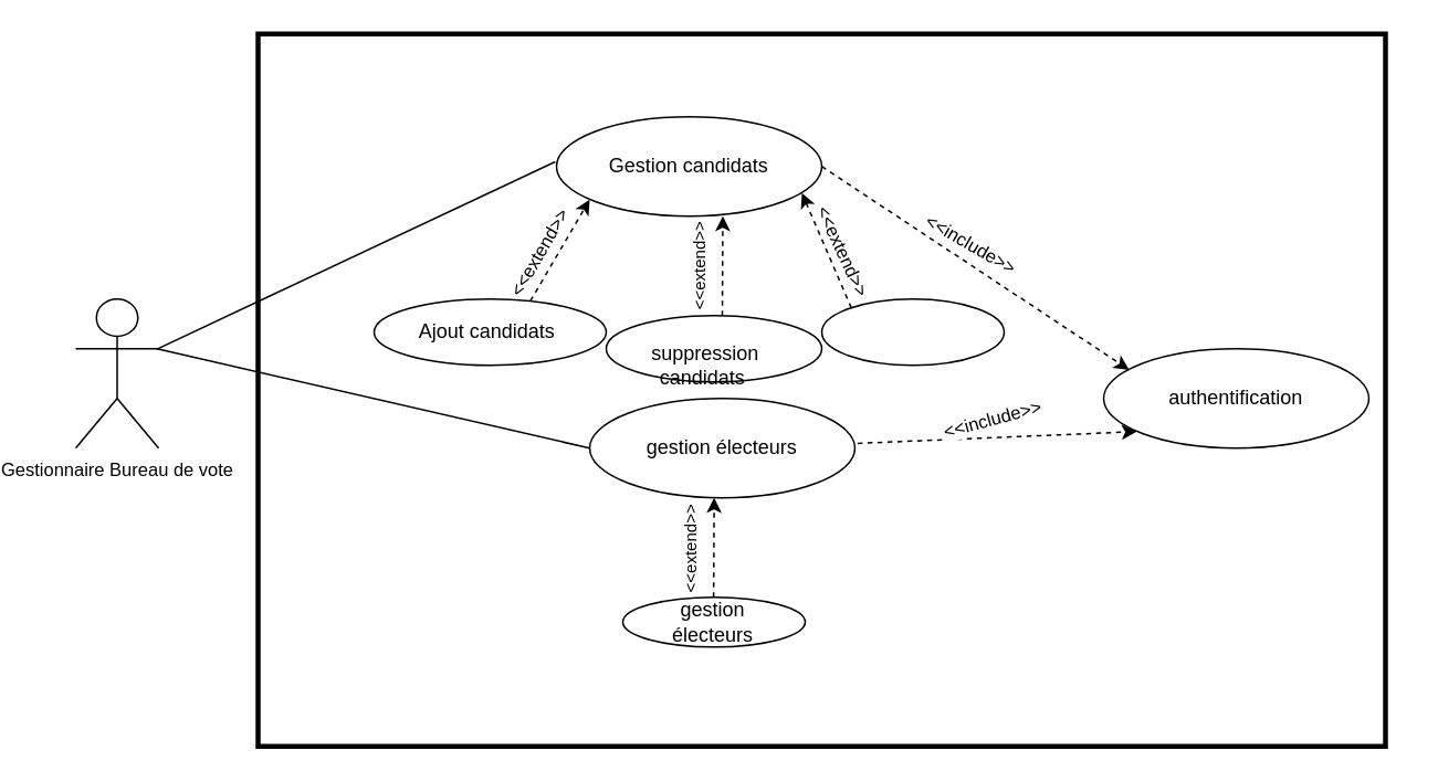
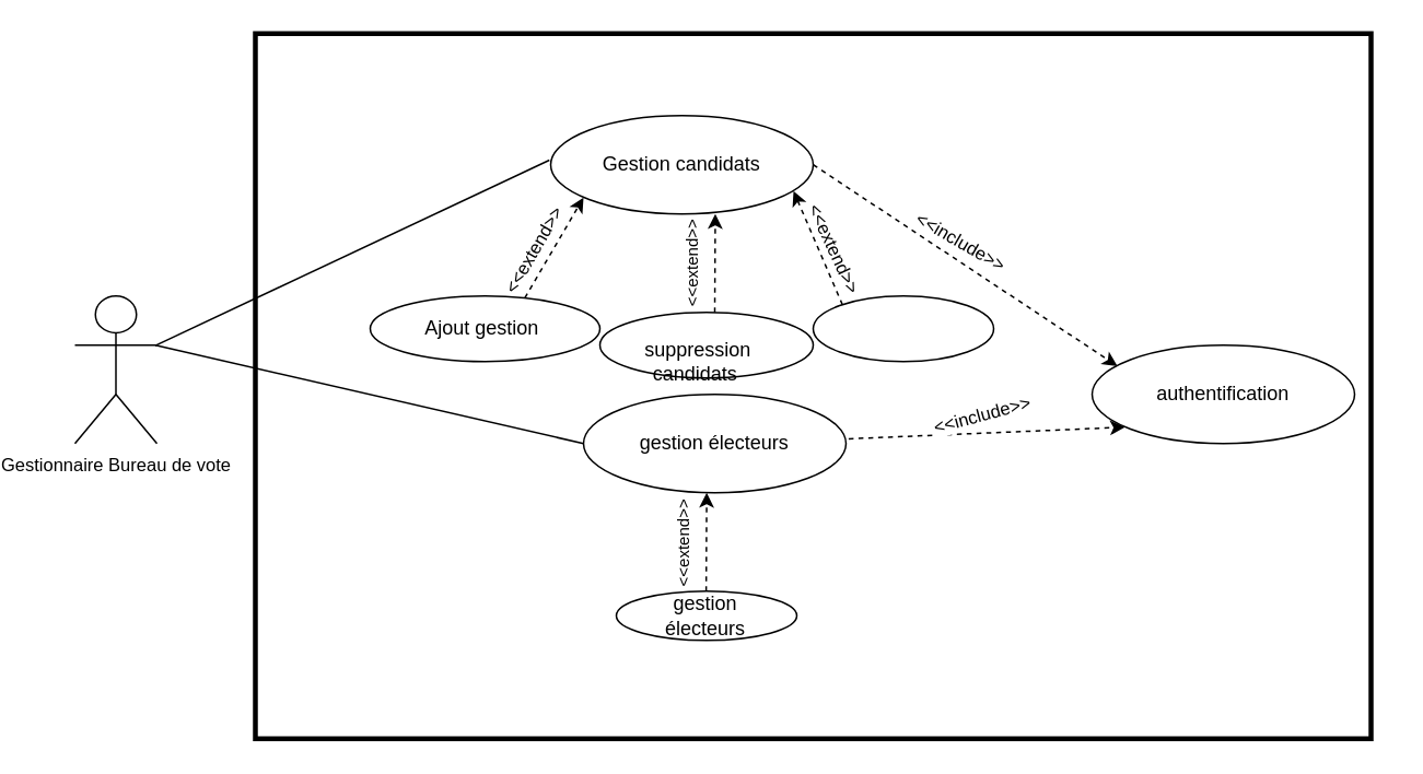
- <mxCell id="31" value="Ajout candidats&amp;nbsp;" style="text;html=1;strokeColor=none;fillColor=none;align=center;verticalAlign=middle;whiteSpace=wrap;rounded=0;" parent="1" vertex="1"><mxGeometry x="213.125" y="193.333" width="113.75" height="13.333" as="geometry" /></mxCell>
+ <mxCell id="31" value="Ajout gestion&amp;nbsp;" style="text;html=1;strokeColor=none;fillColor=none;align=center;verticalAlign=middle;whiteSpace=wrap;rounded=0;" parent="1" vertex="1"><mxGeometry x="213.125" y="193.333" width="113.75" height="13.333" as="geometry" /></mxCell>
